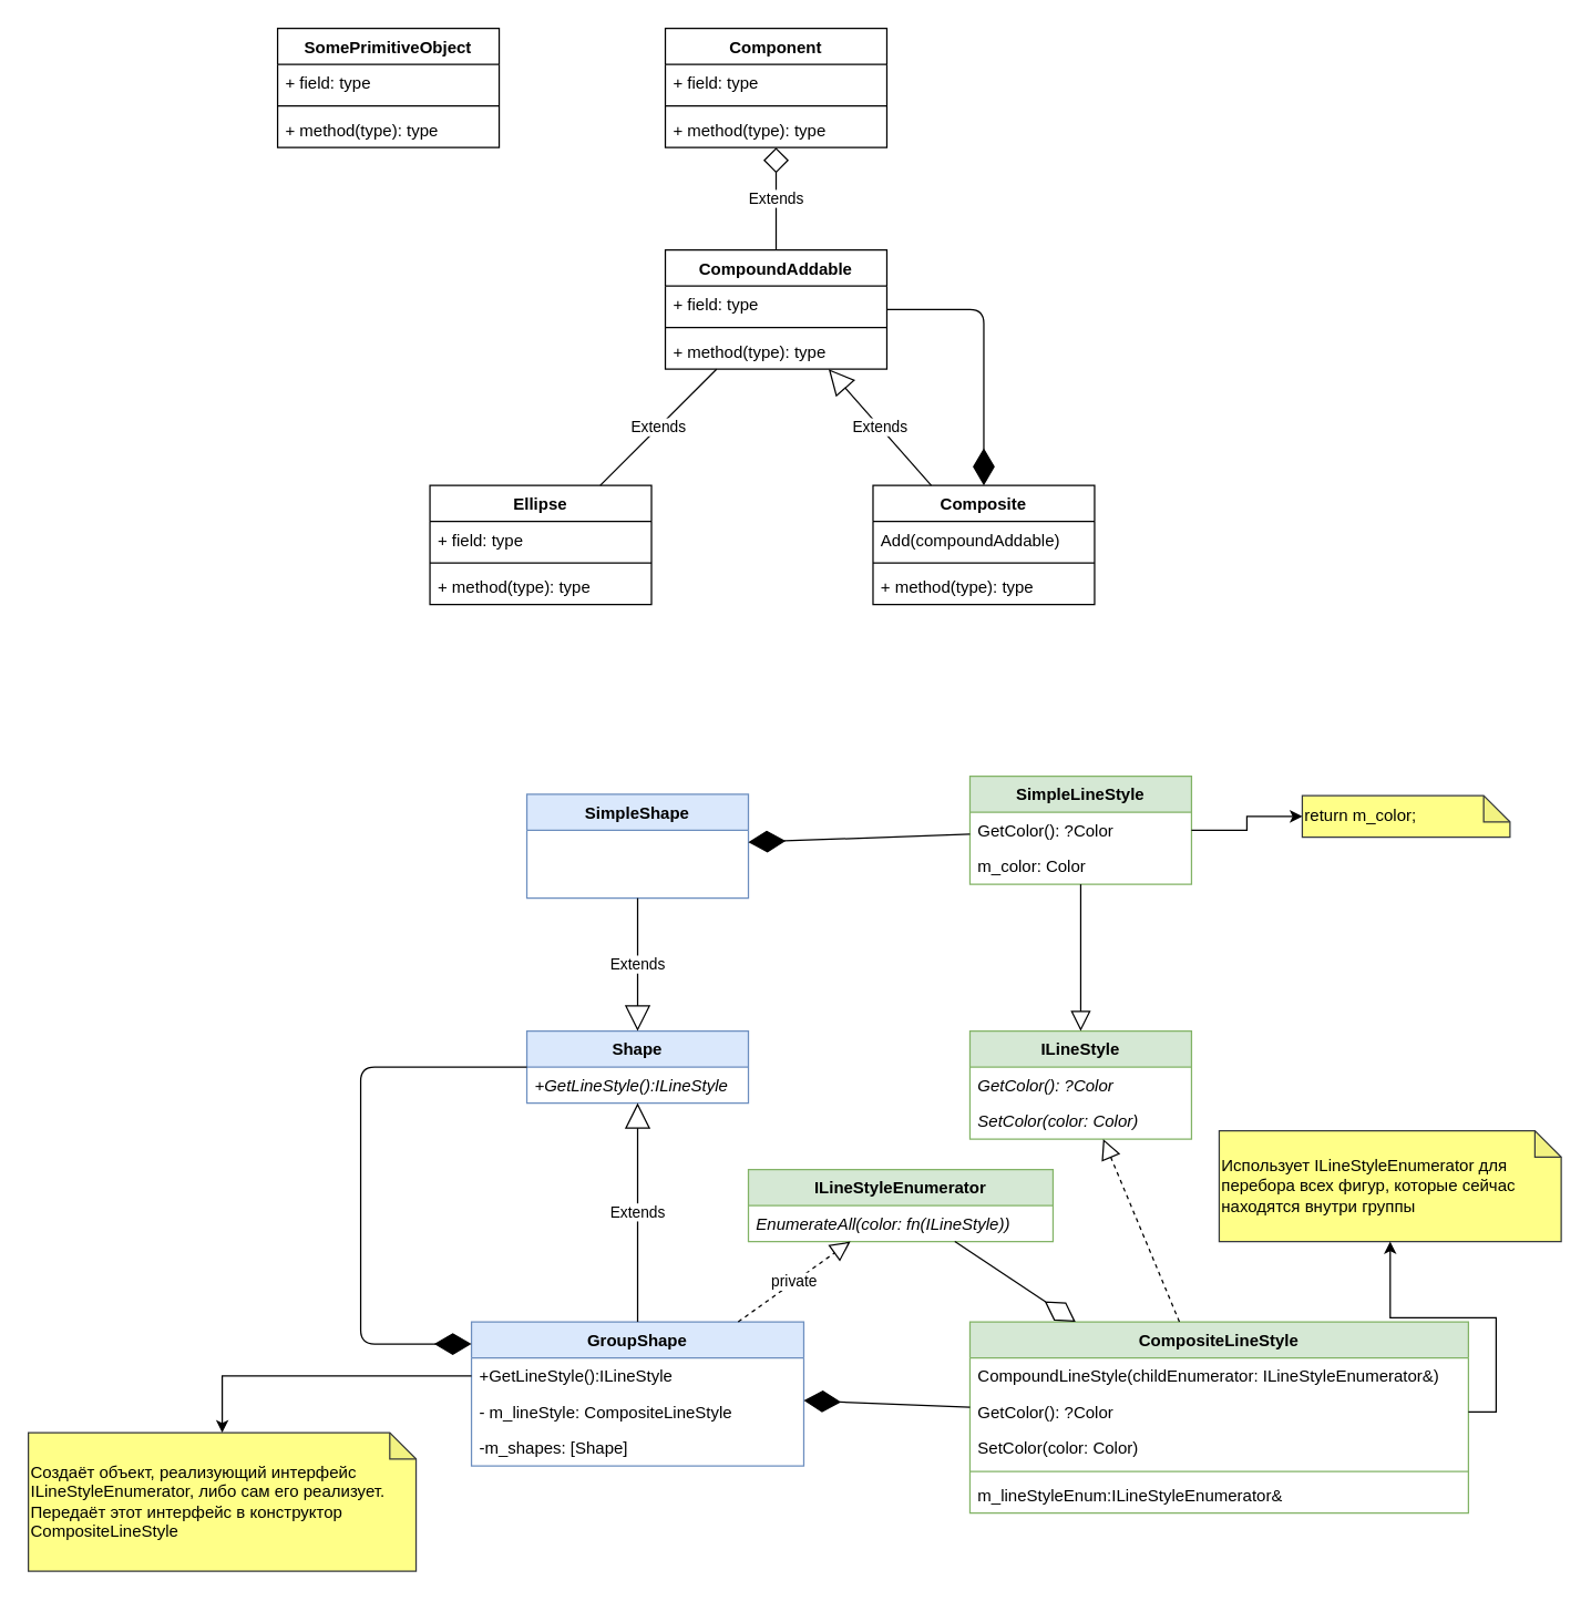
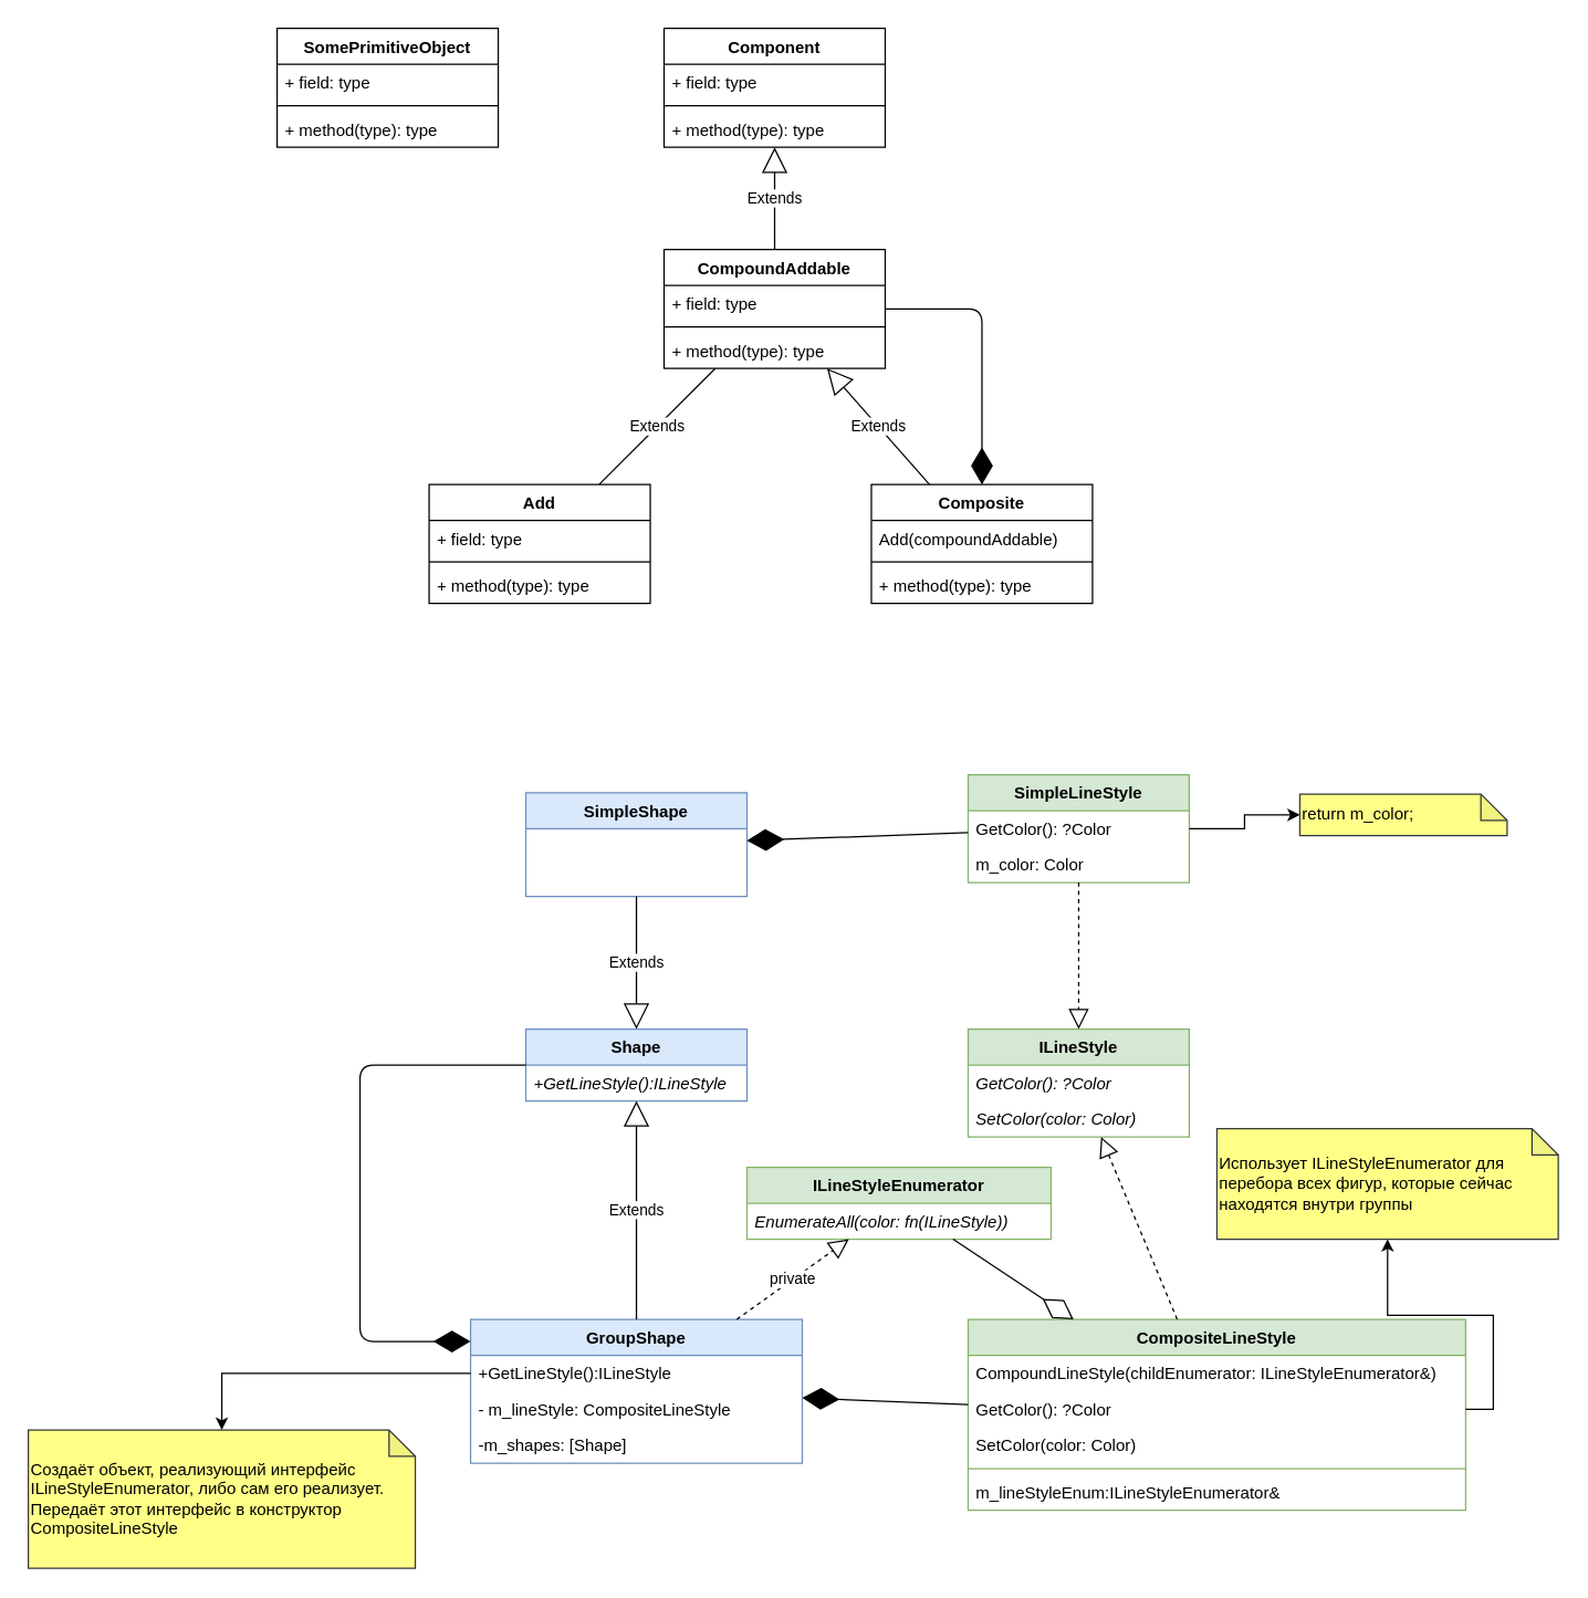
- <mxCell id="18" value="Extends" style="endArrow=diamond;endSize=16;endFill=0;html=1;" parent="1" source="6" target="2" edge="1"><mxGeometry width="160" relative="1" as="geometry"><mxPoint x="230" y="210" as="sourcePoint" /><mxPoint x="390" y="210" as="targetPoint" /></mxGeometry></mxCell>
+ <mxCell id="18" value="Extends" style="endArrow=block;endSize=16;endFill=0;html=1;" parent="1" source="6" target="2" edge="1"><mxGeometry width="160" relative="1" as="geometry"><mxPoint x="230" y="210" as="sourcePoint" /><mxPoint x="390" y="210" as="targetPoint" /></mxGeometry></mxCell>
- <mxCell id="14" value="Ellipse" style="swimlane;fontStyle=1;align=center;verticalAlign=top;childLayout=stackLayout;horizontal=1;startSize=26;horizontalStack=0;resizeParent=1;resizeParentMax=0;resizeLast=0;collapsible=1;marginBottom=0;" parent="1" vertex="1"><mxGeometry x="310" y="350" width="160" height="86" as="geometry" /></mxCell>
+ <mxCell id="14" value="Add" style="swimlane;fontStyle=1;align=center;verticalAlign=top;childLayout=stackLayout;horizontal=1;startSize=26;horizontalStack=0;resizeParent=1;resizeParentMax=0;resizeLast=0;collapsible=1;marginBottom=0;" parent="1" vertex="1"><mxGeometry x="310" y="350" width="160" height="86" as="geometry" /></mxCell>
- <mxCell id="42" value="" style="endArrow=block;dashed=0;endFill=0;endSize=12;html=1;" parent="1" source="39" target="28" edge="1"><mxGeometry width="160" relative="1" as="geometry"><mxPoint x="730" y="684" as="sourcePoint" /><mxPoint x="890" y="684" as="targetPoint" /></mxGeometry></mxCell>
+ <mxCell id="42" value="" style="endArrow=block;dashed=1;endFill=0;endSize=12;html=1;" parent="1" source="39" target="28" edge="1"><mxGeometry width="160" relative="1" as="geometry"><mxPoint x="730" y="684" as="sourcePoint" /><mxPoint x="890" y="684" as="targetPoint" /></mxGeometry></mxCell>
